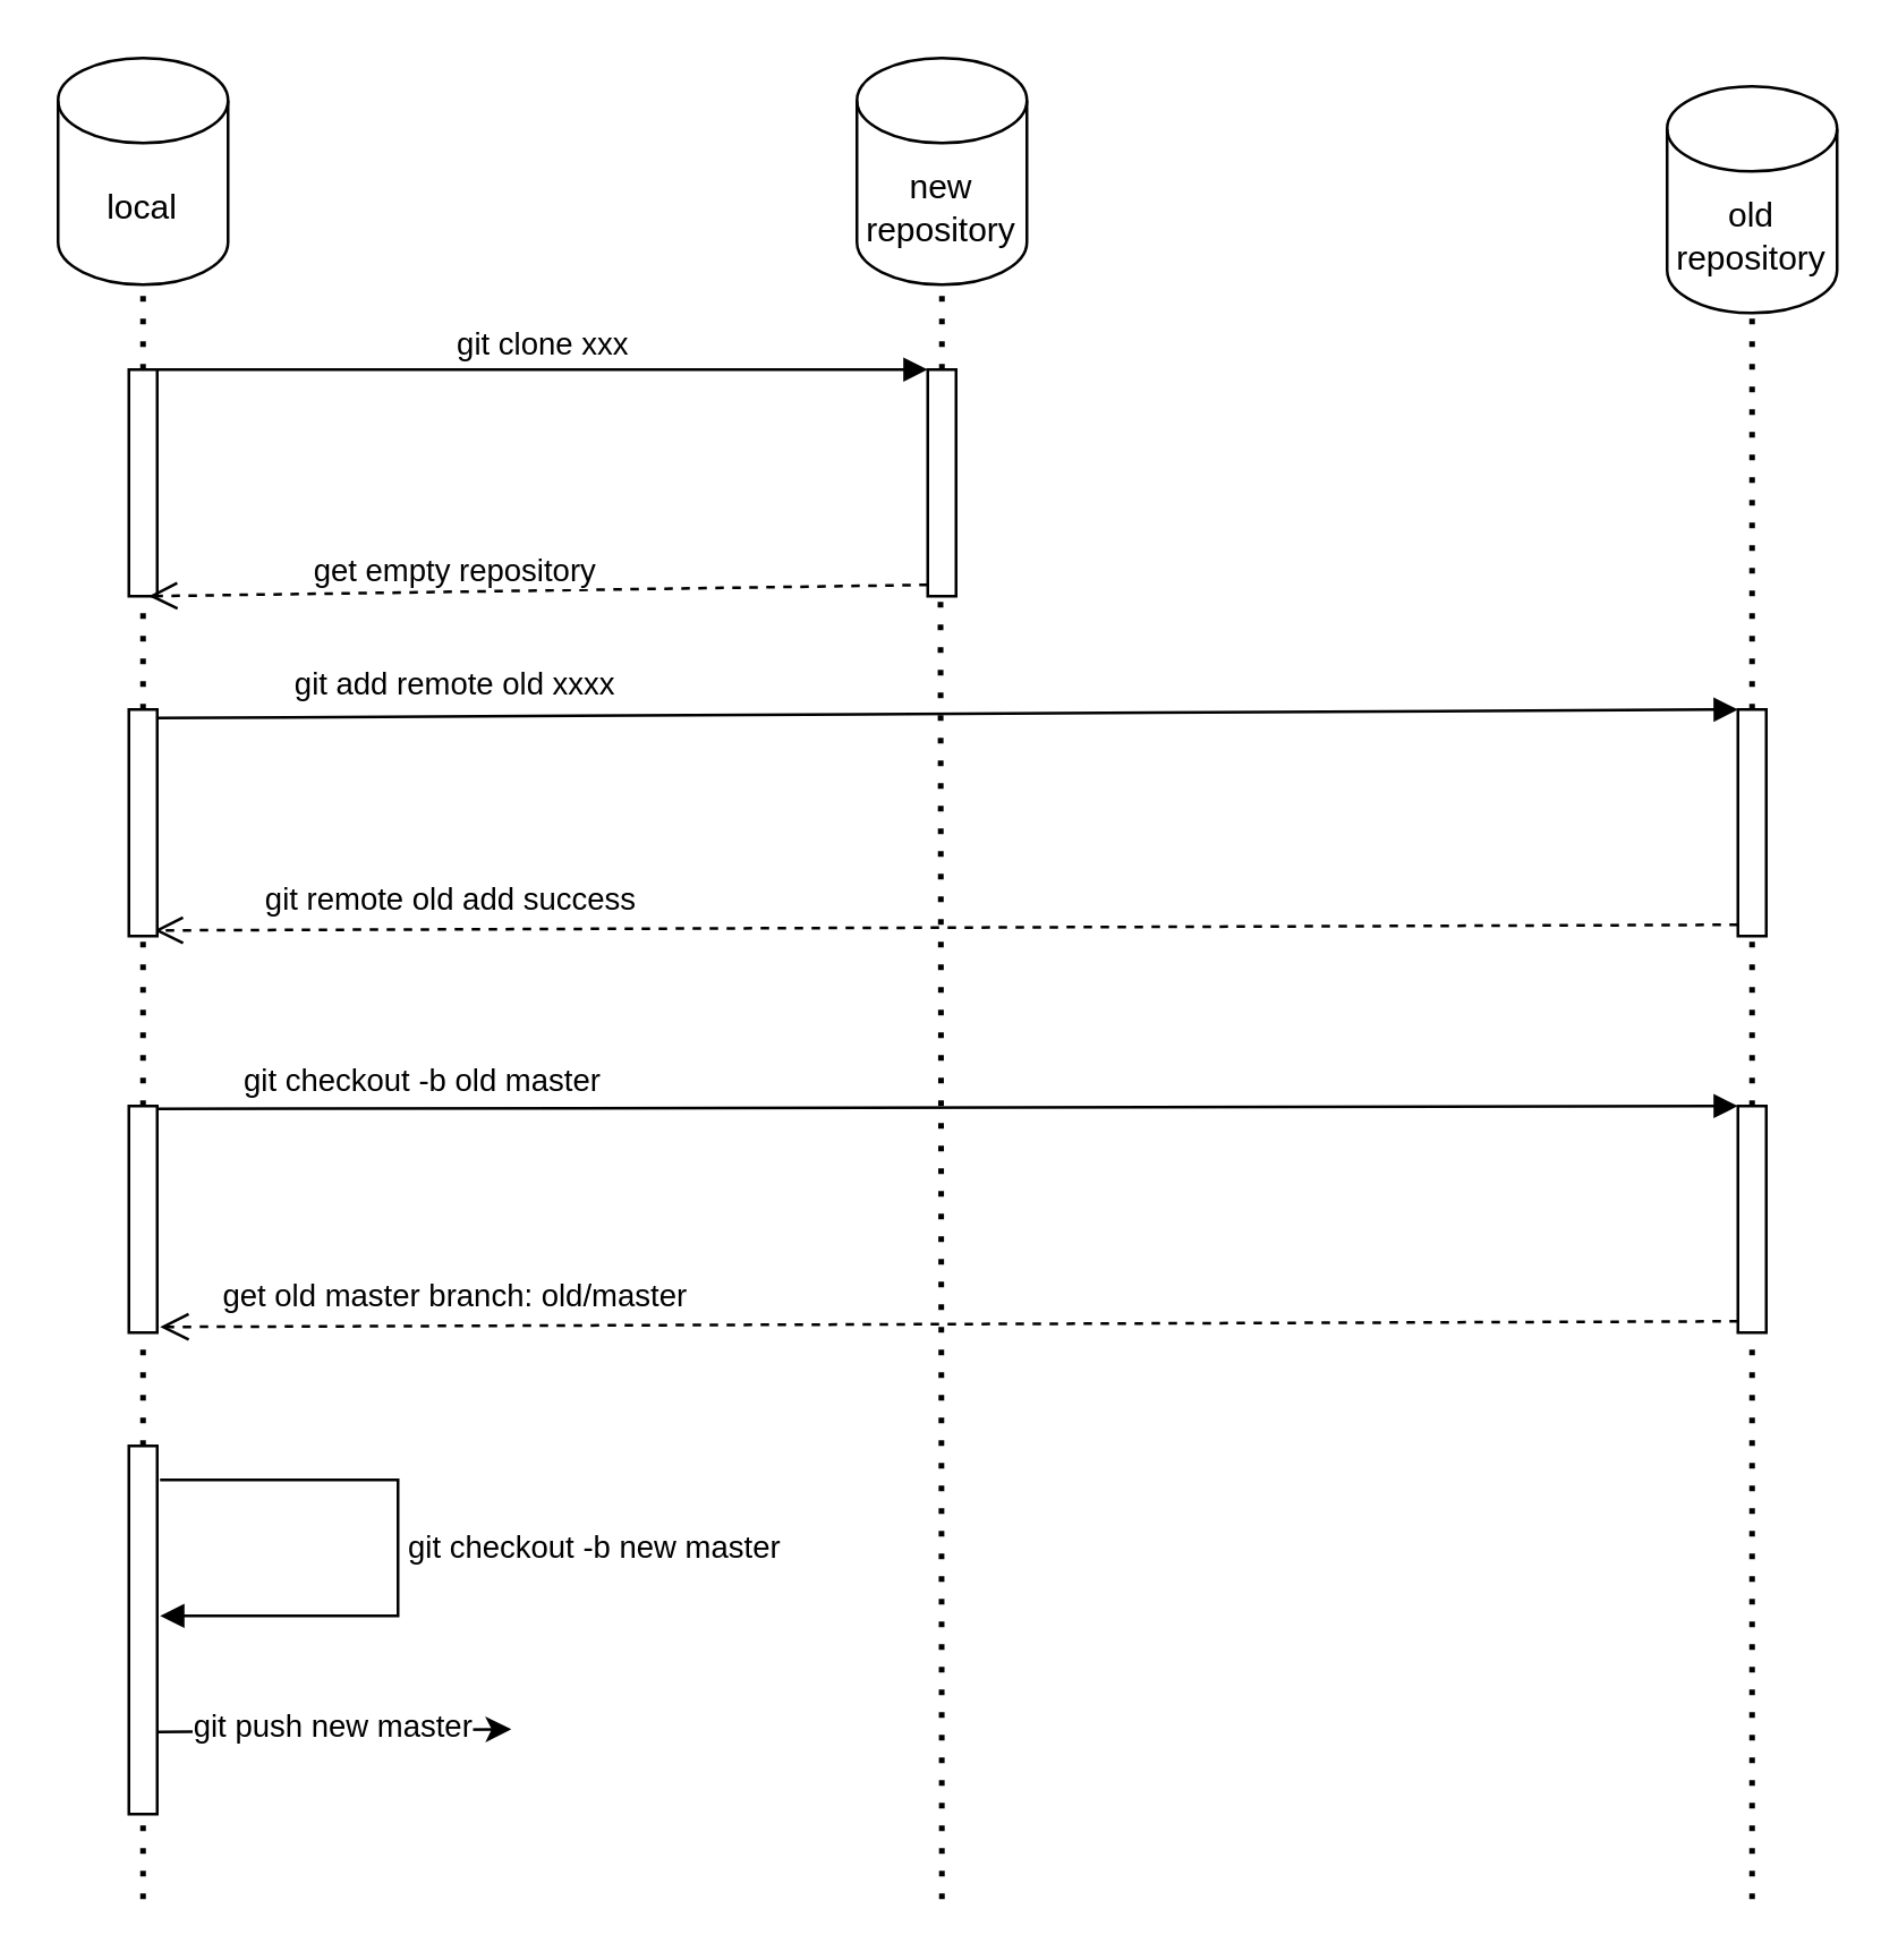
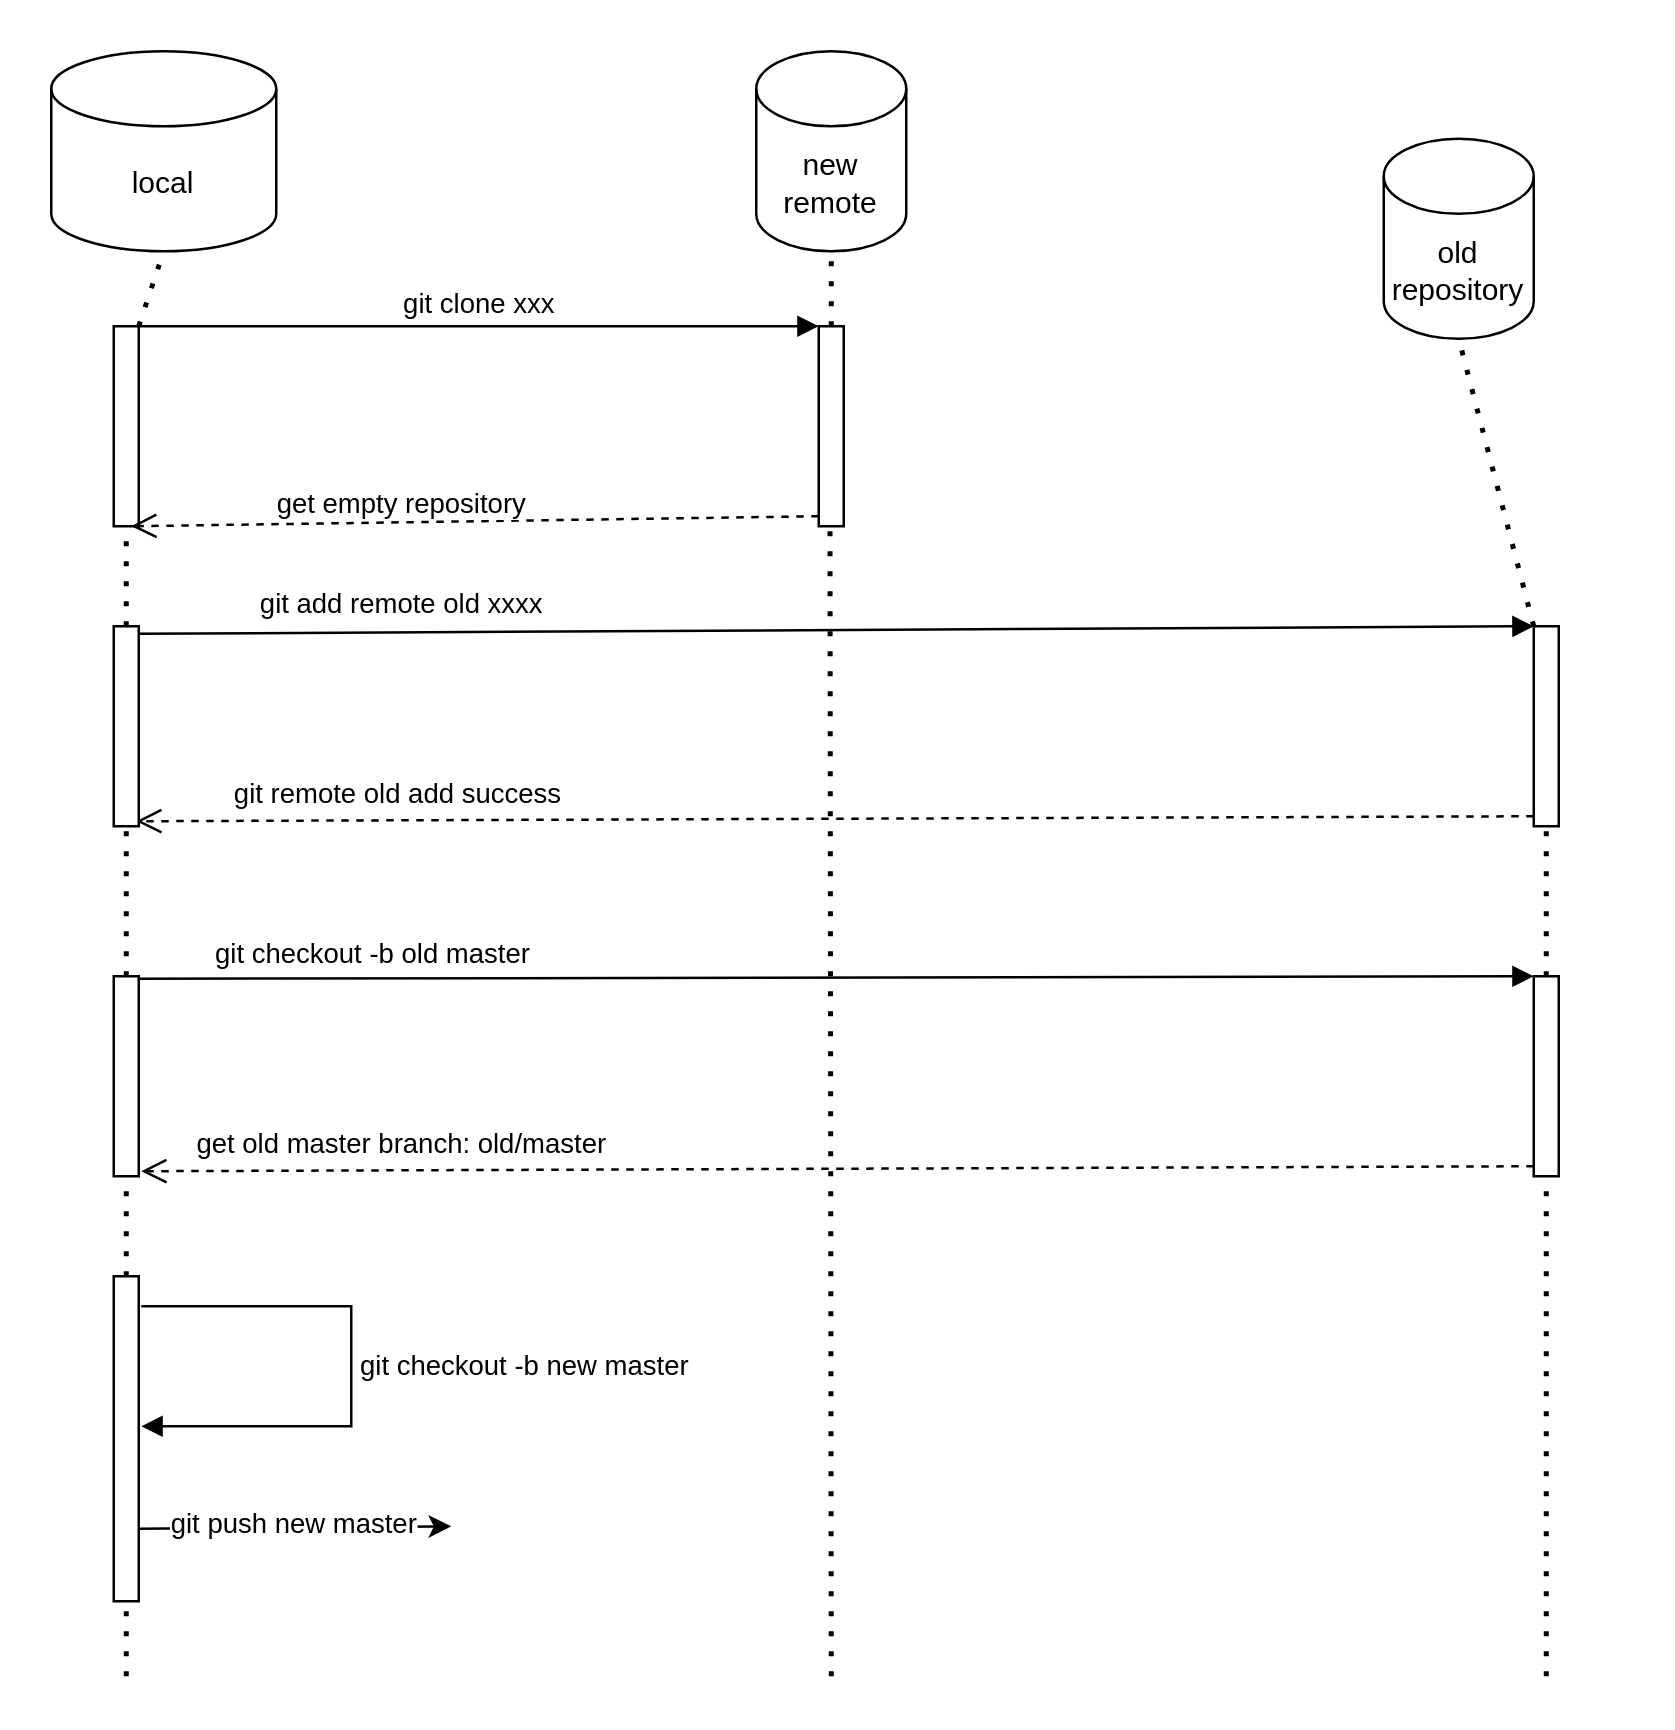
- <mxCell id="2" value="local" style="shape=cylinder3;whiteSpace=wrap;html=1;boundedLbl=1;backgroundOutline=1;size=15;" vertex="1" parent="1"><mxGeometry x="20" y="20" width="60" height="80" as="geometry" /></mxCell>
+ <mxCell id="2" value="local" style="shape=cylinder3;whiteSpace=wrap;html=1;boundedLbl=1;backgroundOutline=1;size=15;" vertex="1" parent="1"><mxGeometry x="20" y="20" width="90" height="80" as="geometry" /></mxCell>
- <mxCell id="4" value="old repository" style="shape=cylinder3;whiteSpace=wrap;html=1;boundedLbl=1;backgroundOutline=1;size=15;" vertex="1" parent="1"><mxGeometry x="588" y="30" width="60" height="80" as="geometry" /></mxCell>
+ <mxCell id="4" value="old repository" style="shape=cylinder3;whiteSpace=wrap;html=1;boundedLbl=1;backgroundOutline=1;size=15;" vertex="1" parent="1"><mxGeometry x="553" y="55" width="60" height="80" as="geometry" /></mxCell>
- <mxCell id="3" value="new repository" style="shape=cylinder3;whiteSpace=wrap;html=1;boundedLbl=1;backgroundOutline=1;size=15;" vertex="1" parent="1"><mxGeometry x="302" y="20" width="60" height="80" as="geometry" /></mxCell>
+ <mxCell id="3" value="new remote" style="shape=cylinder3;whiteSpace=wrap;html=1;boundedLbl=1;backgroundOutline=1;size=15;" vertex="1" parent="1"><mxGeometry x="302" y="20" width="60" height="80" as="geometry" /></mxCell>
